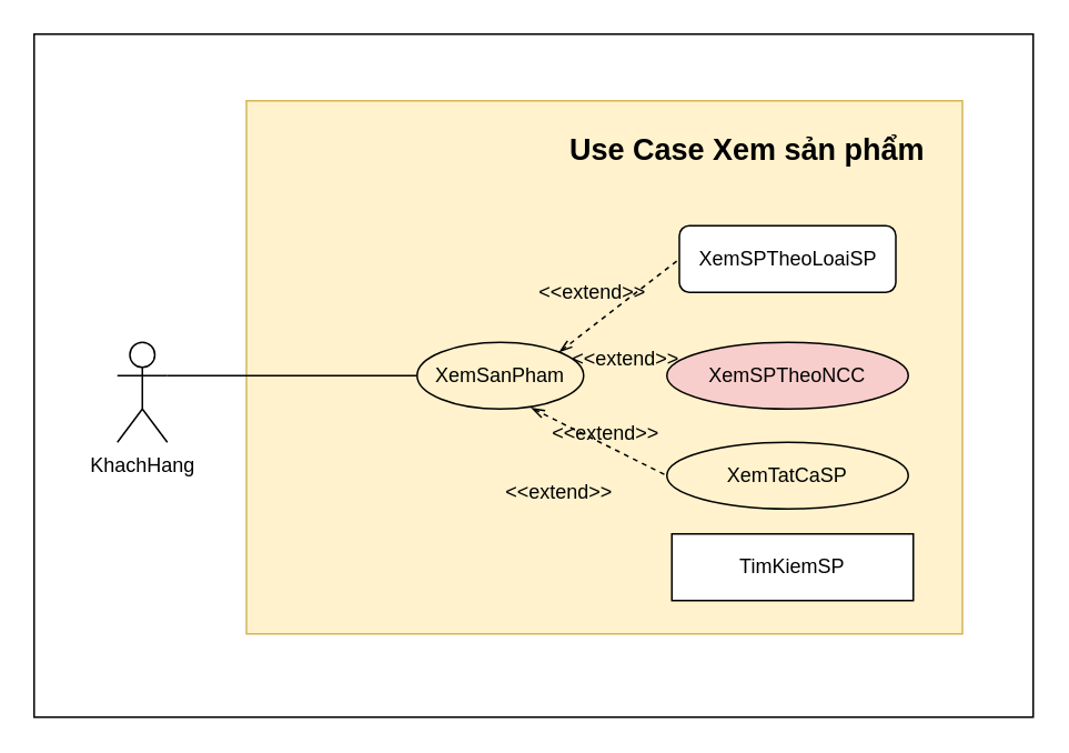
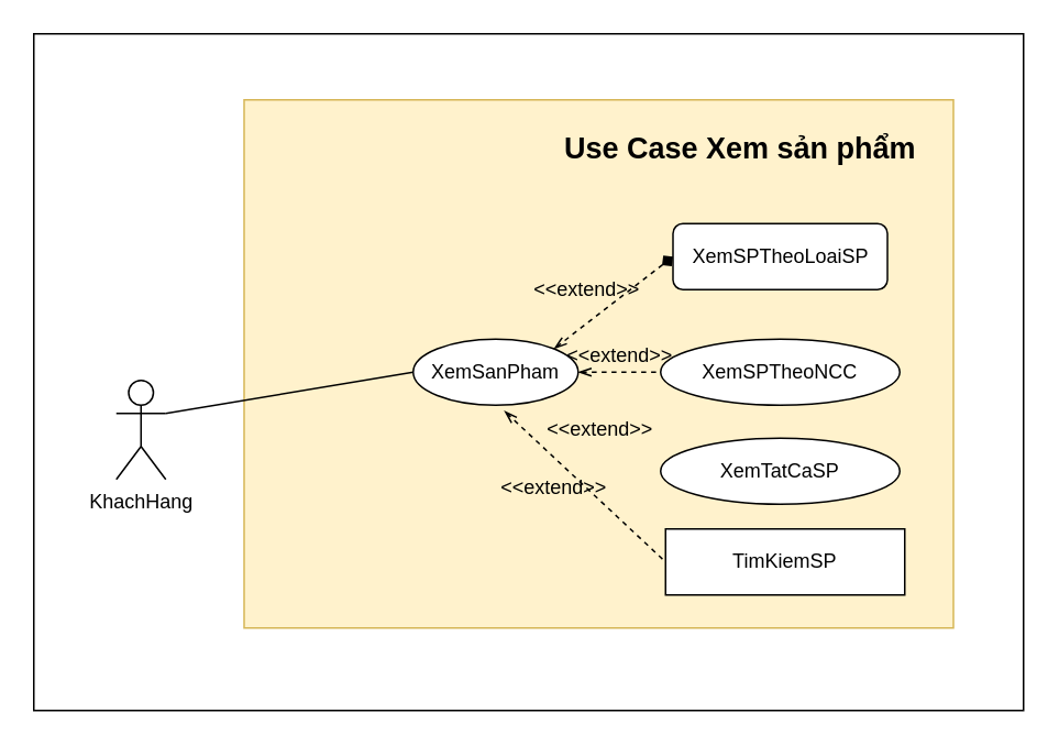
- <mxCell id="10" value="" style="endArrow=none;dashed=1;html=1;rounded=0;entryX=0;entryY=0.5;entryDx=0;entryDy=0;exitX=1;exitY=0;exitDx=0;exitDy=0;startArrow=openThin;startFill=0;" parent="1" source="5" target="6" edge="1"><mxGeometry width="50" height="50" relative="1" as="geometry"><mxPoint x="320" y="180" as="sourcePoint" /><mxPoint x="370" y="130" as="targetPoint" /></mxGeometry></mxCell>
+ <mxCell id="10" value="" style="endArrow=diamond;dashed=1;html=1;rounded=0;entryX=0;entryY=0.5;entryDx=0;entryDy=0;exitX=1;exitY=0;exitDx=0;exitDy=0;startArrow=openThin;startFill=0;" parent="1" source="5" target="6" edge="1"><mxGeometry width="50" height="50" relative="1" as="geometry"><mxPoint x="320" y="180" as="sourcePoint" /><mxPoint x="370" y="130" as="targetPoint" /></mxGeometry></mxCell>
- <mxCell id="5" value="XemSanPham" style="ellipse;whiteSpace=wrap;html=1;fillColor=#fff2cc;" parent="1" vertex="1"><mxGeometry x="250" y="205" width="100" height="40" as="geometry" /></mxCell>
+ <mxCell id="5" value="XemSanPham" style="ellipse;whiteSpace=wrap;html=1;" parent="1" vertex="1"><mxGeometry x="250" y="205" width="100" height="40" as="geometry" /></mxCell>
+ <mxCell id="11" value="" style="endArrow=none;dashed=1;html=1;rounded=0;entryX=0;entryY=0.5;entryDx=0;entryDy=0;exitX=1;exitY=0.5;exitDx=0;exitDy=0;startArrow=openThin;startFill=0;" parent="1" source="5" target="7" edge="1"><mxGeometry width="50" height="50" relative="1" as="geometry"><mxPoint x="300" y="310" as="sourcePoint" /><mxPoint x="350" y="260" as="targetPoint" /></mxGeometry></mxCell>
- <mxCell id="7" value="XemSPTheoNCC" style="ellipse;whiteSpace=wrap;html=1;fillColor=#f8cecc;" parent="1" vertex="1"><mxGeometry x="400" y="205" width="145" height="40" as="geometry" /></mxCell>
+ <mxCell id="7" value="XemSPTheoNCC" style="ellipse;whiteSpace=wrap;html=1;" parent="1" vertex="1"><mxGeometry x="400" y="205" width="145" height="40" as="geometry" /></mxCell>
- <mxCell id="4" value="KhachHang" style="shape=umlActor;verticalLabelPosition=bottom;verticalAlign=top;html=1;" parent="1" vertex="1"><mxGeometry x="70" y="205" width="30" height="60" as="geometry" /></mxCell>
+ <mxCell id="4" value="KhachHang" style="shape=umlActor;verticalLabelPosition=bottom;verticalAlign=top;html=1;" parent="1" vertex="1"><mxGeometry x="70" y="230" width="30" height="60" as="geometry" /></mxCell>
- <mxCell id="14" value="" style="endArrow=none;dashed=1;html=1;rounded=0;entryX=0;entryY=0.5;entryDx=0;entryDy=0;exitX=0.686;exitY=0.986;exitDx=0;exitDy=0;exitPerimeter=0;startArrow=openThin;startFill=0;" parent="1" source="5" target="8" edge="1"><mxGeometry width="50" height="50" relative="1" as="geometry"><mxPoint x="290" y="320" as="sourcePoint" /><mxPoint x="340" y="270" as="targetPoint" /></mxGeometry></mxCell>
- <mxCell id="8" value="XemTatCaSP" style="ellipse;whiteSpace=wrap;html=1;fillColor=#fff2cc;" parent="1" vertex="1"><mxGeometry x="400" y="265" width="145" height="40" as="geometry" /></mxCell>
+ <mxCell id="8" value="XemTatCaSP" style="ellipse;whiteSpace=wrap;html=1;" parent="1" vertex="1"><mxGeometry x="400" y="265" width="145" height="40" as="geometry" /></mxCell>
+ <mxCell id="15" value="" style="endArrow=none;dashed=1;html=1;rounded=0;entryX=0;entryY=0.5;entryDx=0;entryDy=0;exitX=0.553;exitY=1.089;exitDx=0;exitDy=0;exitPerimeter=0;startArrow=openThin;startFill=0;" parent="1" source="5" target="12" edge="1"><mxGeometry width="50" height="50" relative="1" as="geometry"><mxPoint x="290" y="380" as="sourcePoint" /><mxPoint x="340" y="330" as="targetPoint" /></mxGeometry></mxCell>
